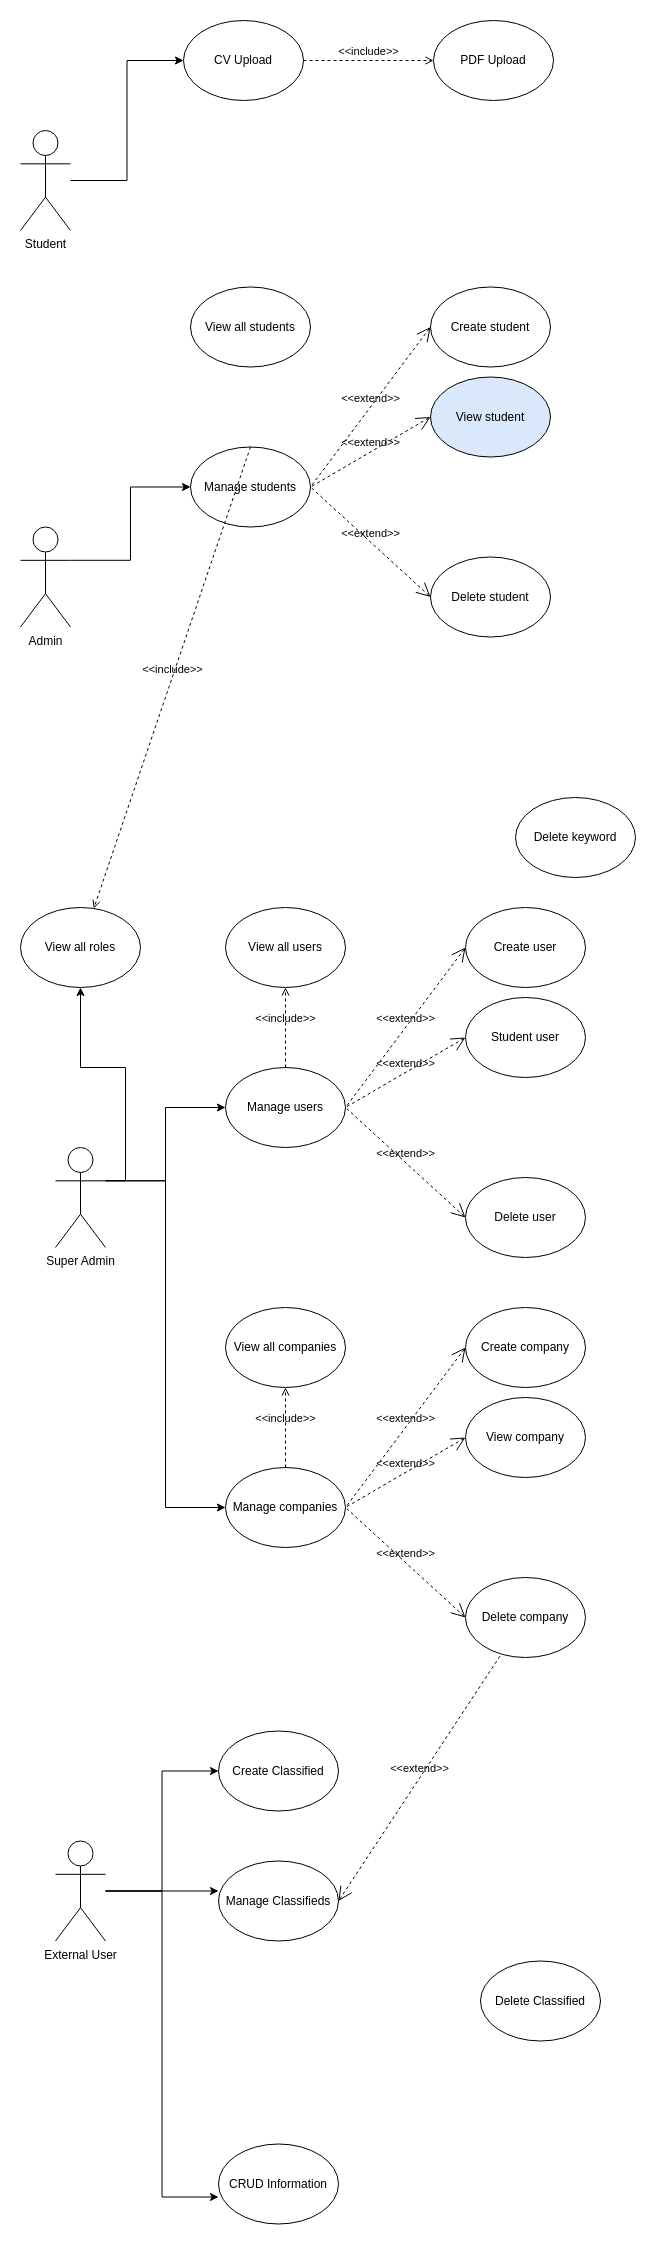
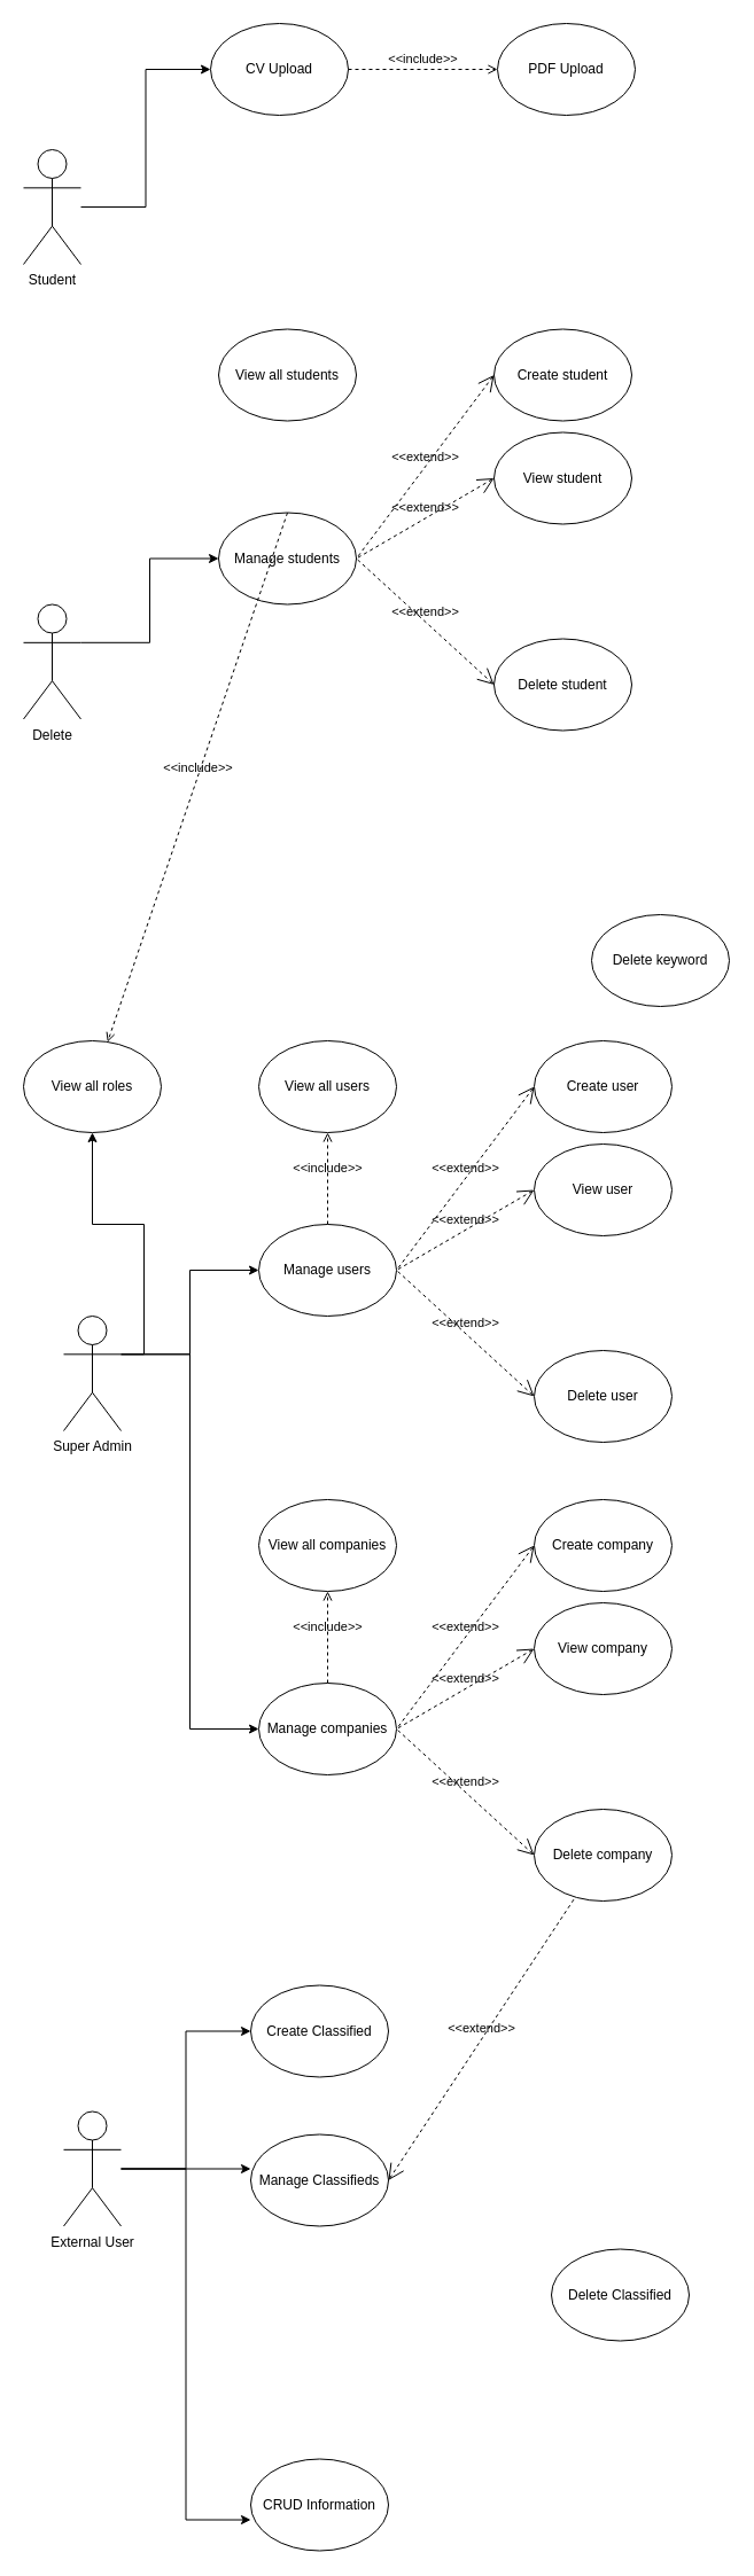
- <mxCell id="36" value="View student" style="ellipse;whiteSpace=wrap;html=1;fillColor=#dae8fc;" parent="1" vertex="1"><mxGeometry x="430" y="376.5" width="120" height="80" as="geometry" /></mxCell>
+ <mxCell id="36" value="View student" style="ellipse;whiteSpace=wrap;html=1;" parent="1" vertex="1"><mxGeometry x="430" y="376.5" width="120" height="80" as="geometry" /></mxCell>
- <mxCell id="31" value="Admin" style="shape=umlActor;verticalLabelPosition=bottom;labelBackgroundColor=#ffffff;verticalAlign=top;html=1;" parent="1" vertex="1"><mxGeometry x="20" y="526.5" width="50" height="100" as="geometry" /></mxCell>
+ <mxCell id="31" value="Delete" style="shape=umlActor;verticalLabelPosition=bottom;labelBackgroundColor=#ffffff;verticalAlign=top;html=1;" parent="1" vertex="1"><mxGeometry x="20" y="526.5" width="50" height="100" as="geometry" /></mxCell>
- <mxCell id="15" value="Student user" style="ellipse;whiteSpace=wrap;html=1;" parent="1" vertex="1"><mxGeometry x="465" y="997" width="120" height="80" as="geometry" /></mxCell>
+ <mxCell id="15" value="View user" style="ellipse;whiteSpace=wrap;html=1;" parent="1" vertex="1"><mxGeometry x="465" y="997" width="120" height="80" as="geometry" /></mxCell>
